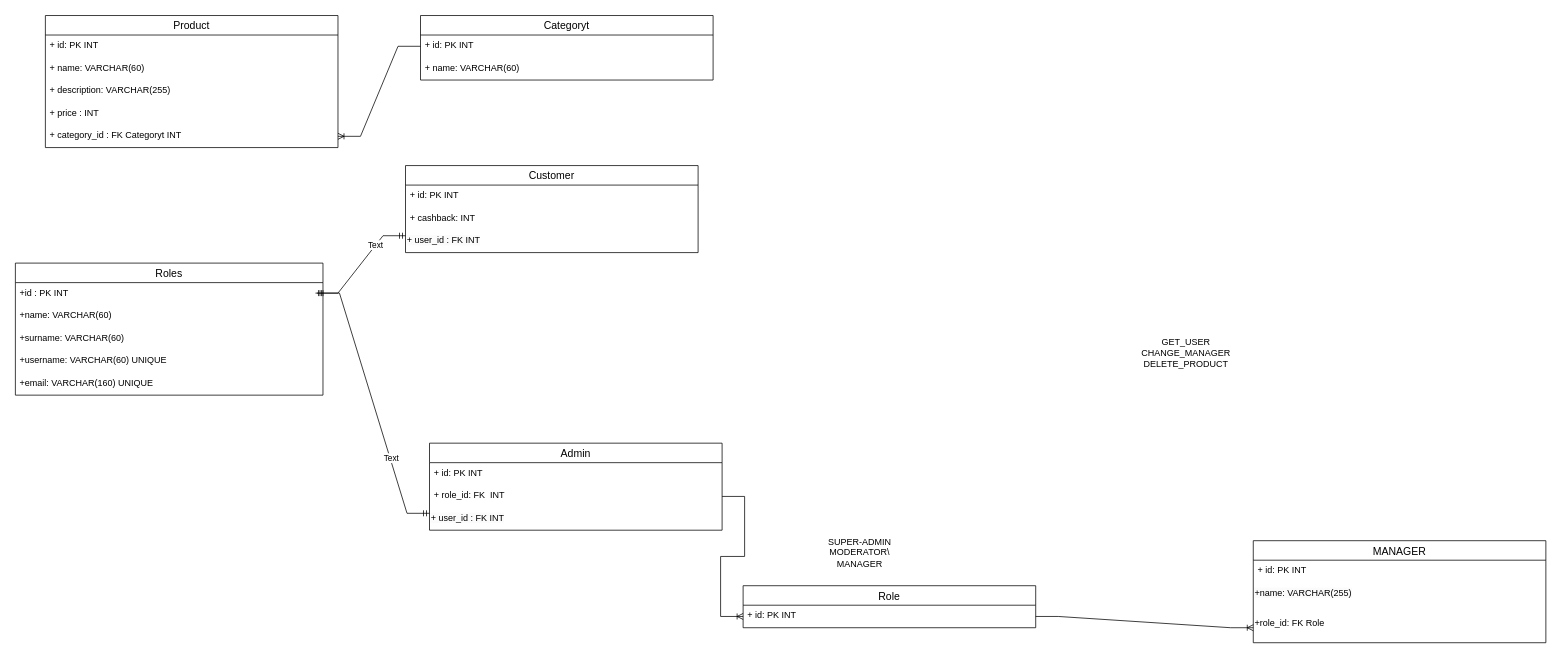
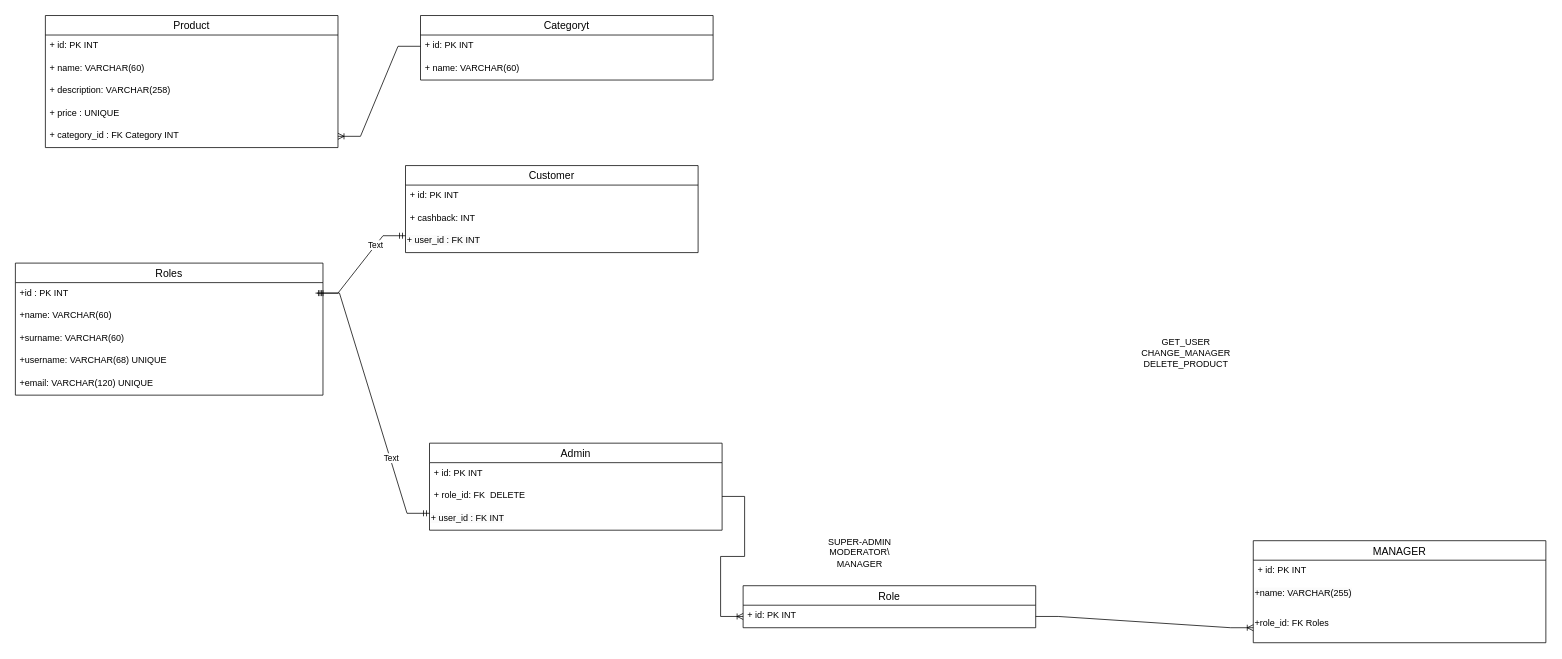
- <mxCell id="5" value="+ description: VARCHAR(255)" style="text;strokeColor=none;fillColor=none;spacingLeft=4;spacingRight=4;overflow=hidden;rotatable=0;points=[[0,0.5],[1,0.5]];portConstraint=eastwest;fontSize=12;" vertex="1" parent="2"><mxGeometry y="86" width="390" height="30" as="geometry" /></mxCell>
+ <mxCell id="5" value="+ description: VARCHAR(258)" style="text;strokeColor=none;fillColor=none;spacingLeft=4;spacingRight=4;overflow=hidden;rotatable=0;points=[[0,0.5],[1,0.5]];portConstraint=eastwest;fontSize=12;" vertex="1" parent="2"><mxGeometry y="86" width="390" height="30" as="geometry" /></mxCell>
- <mxCell id="6" value="+ price : INT" style="text;strokeColor=none;fillColor=none;spacingLeft=4;spacingRight=4;overflow=hidden;rotatable=0;points=[[0,0.5],[1,0.5]];portConstraint=eastwest;fontSize=12;" vertex="1" parent="2"><mxGeometry y="116" width="390" height="30" as="geometry" /></mxCell>
+ <mxCell id="6" value="+ price : UNIQUE" style="text;strokeColor=none;fillColor=none;spacingLeft=4;spacingRight=4;overflow=hidden;rotatable=0;points=[[0,0.5],[1,0.5]];portConstraint=eastwest;fontSize=12;" vertex="1" parent="2"><mxGeometry y="116" width="390" height="30" as="geometry" /></mxCell>
- <mxCell id="7" value="+ category_id : FK Categoryt INT" style="text;strokeColor=none;fillColor=none;spacingLeft=4;spacingRight=4;overflow=hidden;rotatable=0;points=[[0,0.5],[1,0.5]];portConstraint=eastwest;fontSize=12;" vertex="1" parent="2"><mxGeometry y="146" width="390" height="30" as="geometry" /></mxCell>
+ <mxCell id="7" value="+ category_id : FK Category INT" style="text;strokeColor=none;fillColor=none;spacingLeft=4;spacingRight=4;overflow=hidden;rotatable=0;points=[[0,0.5],[1,0.5]];portConstraint=eastwest;fontSize=12;" vertex="1" parent="2"><mxGeometry y="146" width="390" height="30" as="geometry" /></mxCell>
- <mxCell id="18" value="+username: VARCHAR(60) UNIQUE " style="text;strokeColor=none;fillColor=none;spacingLeft=4;spacingRight=4;overflow=hidden;rotatable=0;points=[[0,0.5],[1,0.5]];portConstraint=eastwest;fontSize=12;" vertex="1" parent="12"><mxGeometry y="116" width="410" height="30" as="geometry" /></mxCell>
+ <mxCell id="18" value="+username: VARCHAR(68) UNIQUE " style="text;strokeColor=none;fillColor=none;spacingLeft=4;spacingRight=4;overflow=hidden;rotatable=0;points=[[0,0.5],[1,0.5]];portConstraint=eastwest;fontSize=12;" vertex="1" parent="12"><mxGeometry y="116" width="410" height="30" as="geometry" /></mxCell>
- <mxCell id="19" value="+email: VARCHAR(160) UNIQUE" style="text;strokeColor=none;fillColor=none;spacingLeft=4;spacingRight=4;overflow=hidden;rotatable=0;points=[[0,0.5],[1,0.5]];portConstraint=eastwest;fontSize=12;" vertex="1" parent="12"><mxGeometry y="146" width="410" height="30" as="geometry" /></mxCell>
+ <mxCell id="19" value="+email: VARCHAR(120) UNIQUE" style="text;strokeColor=none;fillColor=none;spacingLeft=4;spacingRight=4;overflow=hidden;rotatable=0;points=[[0,0.5],[1,0.5]];portConstraint=eastwest;fontSize=12;" vertex="1" parent="12"><mxGeometry y="146" width="410" height="30" as="geometry" /></mxCell>
- <mxCell id="26" value="+ role_id: FK  INT " style="text;strokeColor=none;fillColor=none;spacingLeft=4;spacingRight=4;overflow=hidden;rotatable=0;points=[[0,0.5],[1,0.5]];portConstraint=eastwest;fontSize=12;" vertex="1" parent="24"><mxGeometry y="56" width="390" height="30" as="geometry" /></mxCell>
+ <mxCell id="26" value="+ role_id: FK  DELETE " style="text;strokeColor=none;fillColor=none;spacingLeft=4;spacingRight=4;overflow=hidden;rotatable=0;points=[[0,0.5],[1,0.5]];portConstraint=eastwest;fontSize=12;" vertex="1" parent="24"><mxGeometry y="56" width="390" height="30" as="geometry" /></mxCell>
- <mxCell id="37" value="+role_id: FK Role" style="text;whiteSpace=wrap;html=1;" vertex="1" parent="34"><mxGeometry y="96" width="390" height="40" as="geometry" /></mxCell>
+ <mxCell id="37" value="+role_id: FK Roles" style="text;whiteSpace=wrap;html=1;" vertex="1" parent="34"><mxGeometry y="96" width="390" height="40" as="geometry" /></mxCell>
